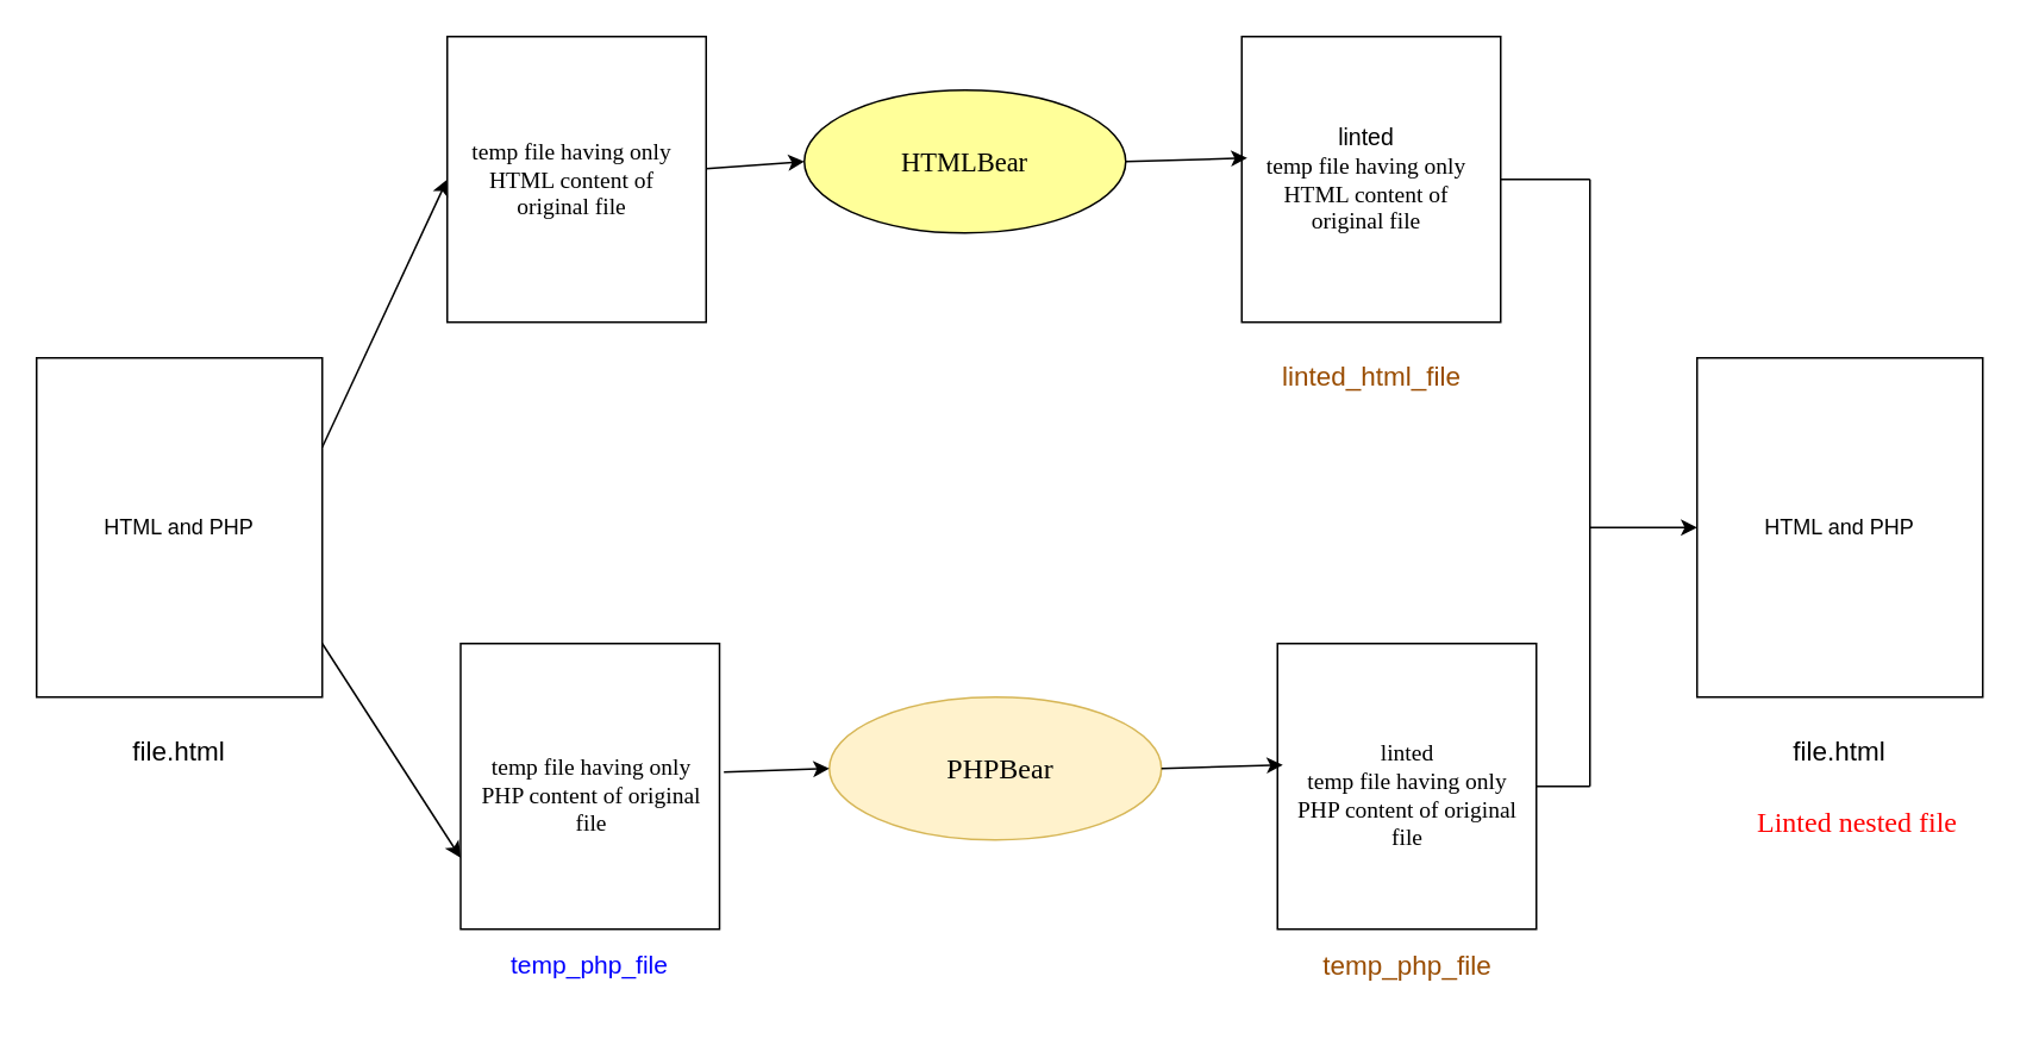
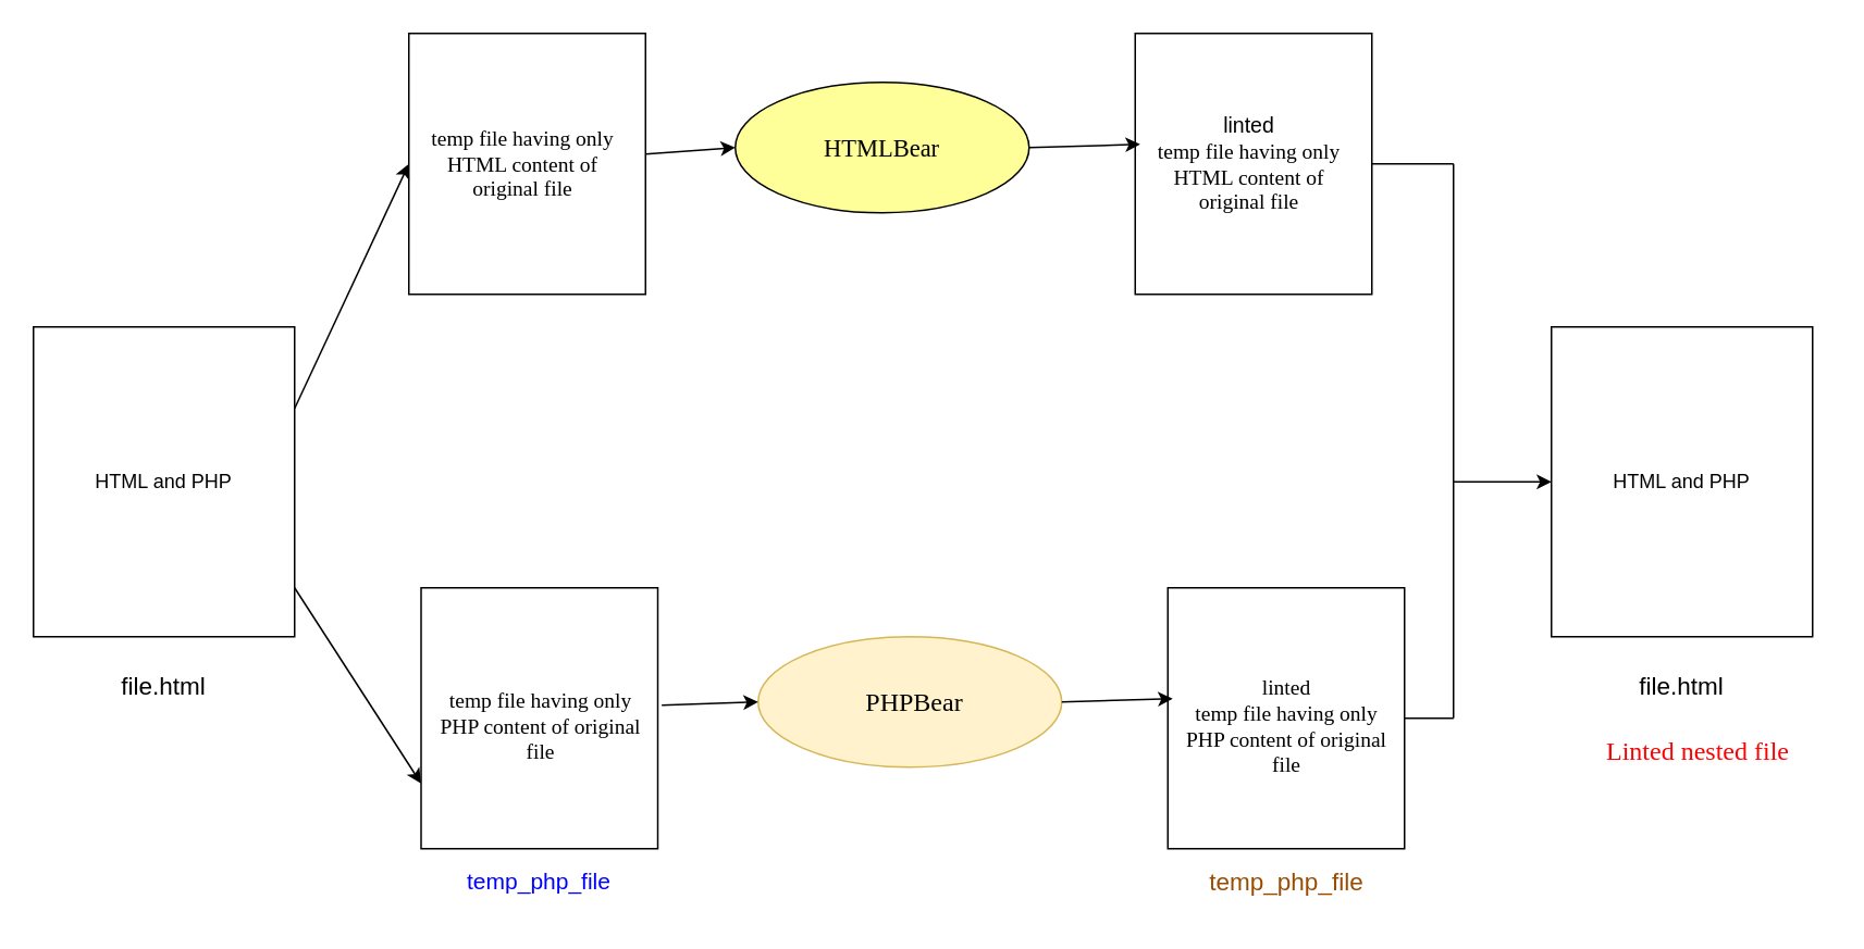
- <mxCell id="19" value="&lt;font style=&quot;font-size: 15px&quot; color=&quot;#994C00&quot;&gt;linted_html_file&lt;/font&gt;" style="text;html=1;strokeColor=none;fillColor=none;align=center;verticalAlign=middle;whiteSpace=wrap;rounded=0;" vertex="1" parent="1"><mxGeometry x="687.5" y="180" width="160" height="60" as="geometry" /></mxCell>
